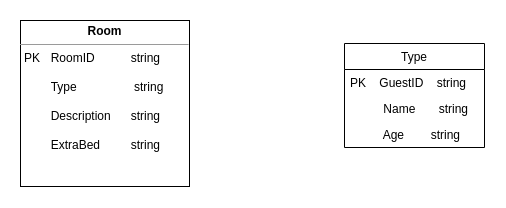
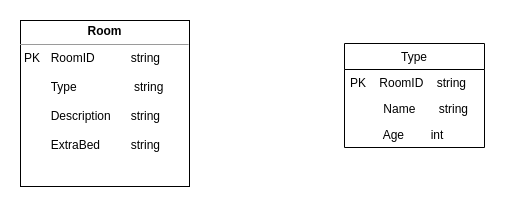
- <mxCell id="3" value="PK    GuestID    string" style="text;strokeColor=none;fillColor=none;align=left;verticalAlign=top;spacingLeft=4;spacingRight=4;overflow=hidden;rotatable=0;points=[[0,0.5],[1,0.5]];portConstraint=eastwest;" parent="2" vertex="1"><mxGeometry y="26" width="140" height="26" as="geometry" /></mxCell>
+ <mxCell id="3" value="PK    RoomID    string" style="text;strokeColor=none;fillColor=none;align=left;verticalAlign=top;spacingLeft=4;spacingRight=4;overflow=hidden;rotatable=0;points=[[0,0.5],[1,0.5]];portConstraint=eastwest;" parent="2" vertex="1"><mxGeometry y="26" width="140" height="26" as="geometry" /></mxCell>
- <mxCell id="5" value="          Age        string" style="text;strokeColor=none;fillColor=none;align=left;verticalAlign=top;spacingLeft=4;spacingRight=4;overflow=hidden;rotatable=0;points=[[0,0.5],[1,0.5]];portConstraint=eastwest;" parent="2" vertex="1"><mxGeometry y="78" width="140" height="26" as="geometry" /></mxCell>
+ <mxCell id="5" value="          Age        int" style="text;strokeColor=none;fillColor=none;align=left;verticalAlign=top;spacingLeft=4;spacingRight=4;overflow=hidden;rotatable=0;points=[[0,0.5],[1,0.5]];portConstraint=eastwest;" parent="2" vertex="1"><mxGeometry y="78" width="140" height="26" as="geometry" /></mxCell>
